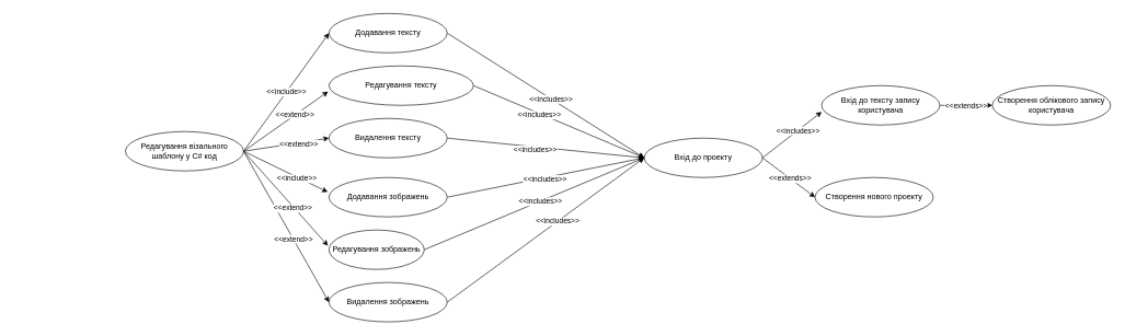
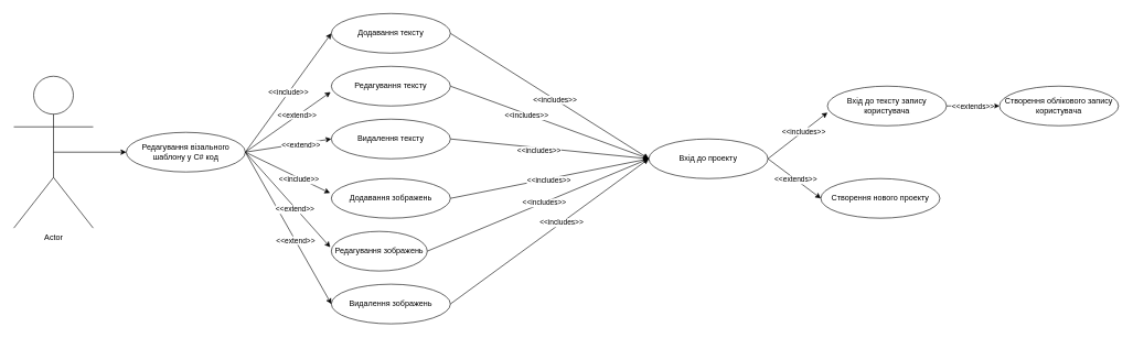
- <mxCell id="16" value="Редагування тексту" style="ellipse;whiteSpace=wrap;html=1;" vertex="1" parent="1"><mxGeometry x="500" y="100" width="220" height="60" as="geometry" /></mxCell>
+ <mxCell id="16" value="Редагування тексту" style="ellipse;whiteSpace=wrap;html=1;" vertex="1" parent="1"><mxGeometry x="500" y="100" width="180" height="60" as="geometry" /></mxCell>
+ <mxCell id="3" value="Actor" style="shape=umlActor;verticalLabelPosition=bottom;verticalAlign=top;html=1;outlineConnect=0;" vertex="1" parent="1"><mxGeometry x="20" y="115" width="120" height="230" as="geometry" /></mxCell>
+ <mxCell id="2" style="edgeStyle=none;rounded=0;orthogonalLoop=1;jettySize=auto;html=1;exitX=0.5;exitY=0.5;exitDx=0;exitDy=0;exitPerimeter=0;entryX=0;entryY=0.5;entryDx=0;entryDy=0;" edge="1" parent="1" source="3" target="34"><mxGeometry relative="1" as="geometry" /></mxCell>
